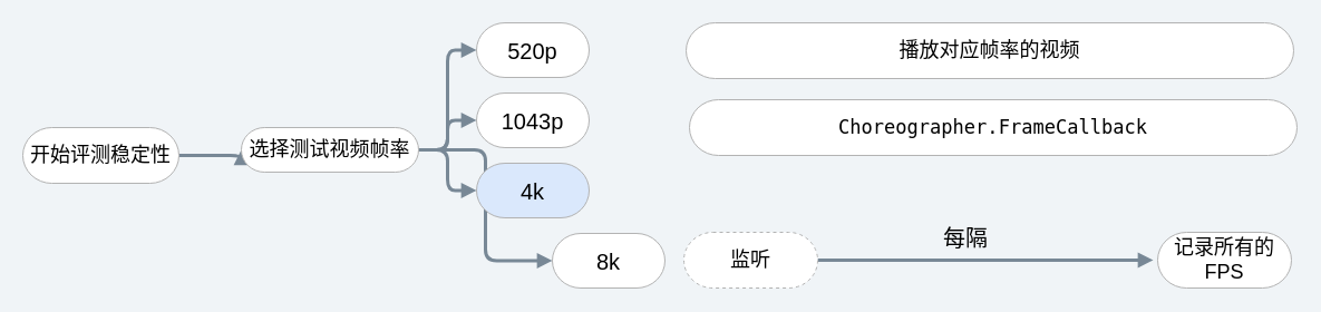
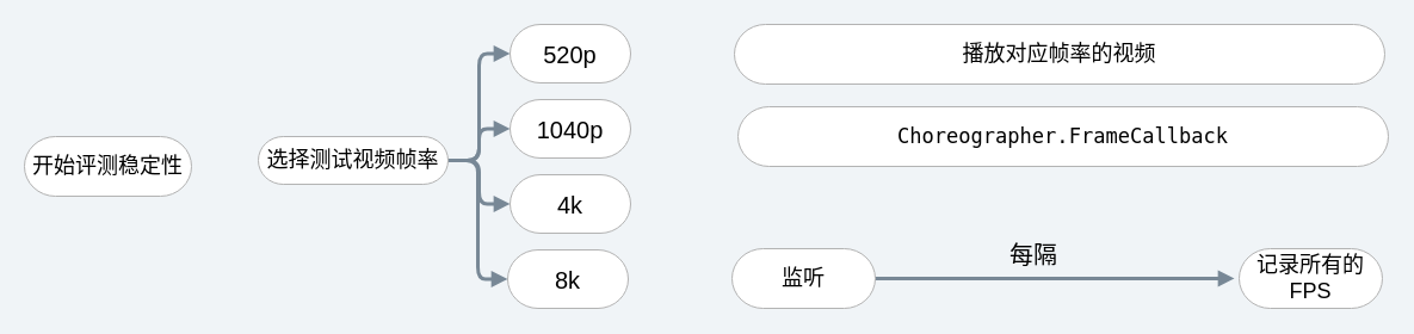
- <mxCell id="9" value="1043p" style="rounded=1;whiteSpace=wrap;html=1;corner=4;arcSize=52;imageWidth=24;strokeColor=#B3B3B3;strokeWidth=1;fontSize=20;spacingLeft=4;spacingRight=4;" vertex="1" parent="1"><mxGeometry x="427" y="83" width="101" height="49" as="geometry" /></mxCell>
+ <mxCell id="9" value="1040p" style="rounded=1;whiteSpace=wrap;html=1;corner=4;arcSize=52;imageWidth=24;strokeColor=#B3B3B3;strokeWidth=1;fontSize=20;spacingLeft=4;spacingRight=4;" vertex="1" parent="1"><mxGeometry x="427" y="83" width="101" height="49" as="geometry" /></mxCell>
- <mxCell id="2" style="edgeStyle=orthogonalEdgeStyle;rounded=1;orthogonalLoop=1;jettySize=auto;html=1;entryX=0;entryY=0.5;entryDx=0;entryDy=0;fontFamily=Helvetica;fontSize=18;fontColor=default;strokeColor=#788896;strokeWidth=3;endArrow=block;endFill=1;sourcePerimeterSpacing=0;targetPerimeterSpacing=4;endSize=6;jumpStyle=arc;arcSize=20;" edge="1" parent="1" source="3" target="8"><mxGeometry relative="1" as="geometry"><Array as="points"><mxPoint x="208" y="139" /><mxPoint x="208" y="139" /></Array></mxGeometry></mxCell>
- <mxCell id="11" value="4k" style="rounded=1;whiteSpace=wrap;html=1;corner=4;arcSize=52;imageWidth=24;strokeColor=#B3B3B3;strokeWidth=1;fontSize=20;spacingLeft=4;spacingRight=4;fillColor=#dae8fc;" vertex="1" parent="1"><mxGeometry x="427" y="146" width="101" height="49" as="geometry" /></mxCell>
+ <mxCell id="11" value="4k" style="rounded=1;whiteSpace=wrap;html=1;corner=4;arcSize=52;imageWidth=24;strokeColor=#B3B3B3;strokeWidth=1;fontSize=20;spacingLeft=4;spacingRight=4;" vertex="1" parent="1"><mxGeometry x="427" y="146" width="101" height="49" as="geometry" /></mxCell>
- <mxCell id="12" value="8k" style="rounded=1;whiteSpace=wrap;html=1;corner=4;arcSize=52;imageWidth=24;strokeColor=#B3B3B3;strokeWidth=1;fontSize=20;spacingLeft=4;spacingRight=4;" vertex="1" parent="1"><mxGeometry x="495" y="209" width="101" height="49" as="geometry" /></mxCell>
+ <mxCell id="12" value="8k" style="rounded=1;whiteSpace=wrap;html=1;corner=4;arcSize=52;imageWidth=24;strokeColor=#B3B3B3;strokeWidth=1;fontSize=20;spacingLeft=4;spacingRight=4;" vertex="1" parent="1"><mxGeometry x="425" y="209" width="101" height="49" as="geometry" /></mxCell>
- <mxCell id="15" value="监听" style="rounded=1;whiteSpace=wrap;html=1;corner=4;arcSize=52;imageWidth=24;strokeColor=#B3B3B3;strokeWidth=1;fontSize=18;spacingLeft=4;spacingRight=4;dashed=1;" vertex="1" parent="1"><mxGeometry x="613" y="208" width="120" height="50" as="geometry" /></mxCell>
+ <mxCell id="15" value="监听" style="rounded=1;whiteSpace=wrap;html=1;corner=4;arcSize=52;imageWidth=24;strokeColor=#B3B3B3;strokeWidth=1;fontSize=18;spacingLeft=4;spacingRight=4;" vertex="1" parent="1"><mxGeometry x="613" y="208" width="120" height="50" as="geometry" /></mxCell>
